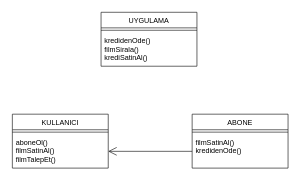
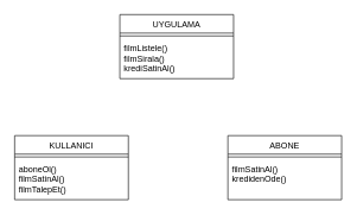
- <mxCell id="4" value="kredidenOde()&#10;filmSirala()&#10;krediSatinAl()" style="text;align=left;verticalAlign=top;spacingLeft=4;spacingRight=4;overflow=hidden;rotatable=0;points=[[0,0.5],[1,0.5]];portConstraint=eastwest;spacing=2;" parent="2" vertex="1"><mxGeometry y="34" width="160" height="56" as="geometry" /></mxCell>
+ <mxCell id="4" value="filmListele()&#10;filmSirala()&#10;krediSatinAl()" style="text;align=left;verticalAlign=top;spacingLeft=4;spacingRight=4;overflow=hidden;rotatable=0;points=[[0,0.5],[1,0.5]];portConstraint=eastwest;spacing=2;" parent="2" vertex="1"><mxGeometry y="34" width="160" height="56" as="geometry" /></mxCell>
- <mxCell id="11" value="" style="endArrow=open;endFill=1;endSize=12;html=1;rounded=0;fontSize=12;sourcePerimeterSpacing=0;targetPerimeterSpacing=0;entryX=1;entryY=0.5;entryDx=0;entryDy=0;" edge="1" parent="1" source="10" target="7"><mxGeometry width="160" relative="1" as="geometry"><mxPoint x="150" y="140" as="sourcePoint" /><mxPoint x="310" y="140" as="targetPoint" /></mxGeometry></mxCell>
